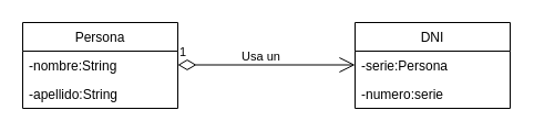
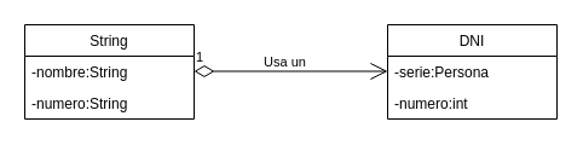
- <mxCell id="2" value="Persona" style="swimlane;fontStyle=0;childLayout=stackLayout;horizontal=1;startSize=26;fillColor=none;horizontalStack=0;resizeParent=1;resizeParentMax=0;resizeLast=0;collapsible=1;marginBottom=0;" vertex="1" parent="1"><mxGeometry x="20" y="20" width="140" height="78" as="geometry" /></mxCell>
+ <mxCell id="2" value="String" style="swimlane;fontStyle=0;childLayout=stackLayout;horizontal=1;startSize=26;fillColor=none;horizontalStack=0;resizeParent=1;resizeParentMax=0;resizeLast=0;collapsible=1;marginBottom=0;" vertex="1" parent="1"><mxGeometry x="20" y="20" width="140" height="78" as="geometry" /></mxCell>
- <mxCell id="4" value="-apellido:String" style="text;strokeColor=none;fillColor=none;align=left;verticalAlign=top;spacingLeft=4;spacingRight=4;overflow=hidden;rotatable=0;points=[[0,0.5],[1,0.5]];portConstraint=eastwest;" vertex="1" parent="2"><mxGeometry y="52" width="140" height="26" as="geometry" /></mxCell>
+ <mxCell id="4" value="-numero:String" style="text;strokeColor=none;fillColor=none;align=left;verticalAlign=top;spacingLeft=4;spacingRight=4;overflow=hidden;rotatable=0;points=[[0,0.5],[1,0.5]];portConstraint=eastwest;" vertex="1" parent="2"><mxGeometry y="52" width="140" height="26" as="geometry" /></mxCell>
- <mxCell id="7" value="-numero:serie" style="text;strokeColor=none;fillColor=none;align=left;verticalAlign=top;spacingLeft=4;spacingRight=4;overflow=hidden;rotatable=0;points=[[0,0.5],[1,0.5]];portConstraint=eastwest;" vertex="1" parent="5"><mxGeometry y="52" width="140" height="26" as="geometry" /></mxCell>
+ <mxCell id="7" value="-numero:int" style="text;strokeColor=none;fillColor=none;align=left;verticalAlign=top;spacingLeft=4;spacingRight=4;overflow=hidden;rotatable=0;points=[[0,0.5],[1,0.5]];portConstraint=eastwest;" vertex="1" parent="5"><mxGeometry y="52" width="140" height="26" as="geometry" /></mxCell>
